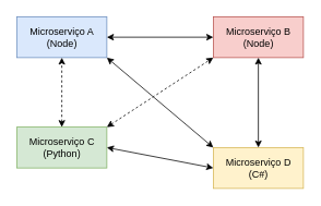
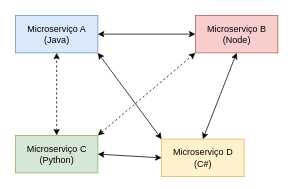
- <mxCell id="2" value="Microserviço A&lt;br&gt;(Node)" style="html=1;fillColor=#dae8fc;strokeColor=#6c8ebf;" vertex="1" parent="1"><mxGeometry x="20" y="20" width="110" height="50" as="geometry" /></mxCell>
+ <mxCell id="2" value="Microserviço A&lt;br&gt;(Java)" style="html=1;fillColor=#dae8fc;strokeColor=#6c8ebf;" vertex="1" parent="1"><mxGeometry x="20" y="20" width="110" height="50" as="geometry" /></mxCell>
- <mxCell id="4" value="Microserviço C&lt;br&gt;(Python)" style="html=1;fillColor=#d5e8d4;strokeColor=#82b366;" vertex="1" parent="1"><mxGeometry x="20" y="155" width="110" height="50" as="geometry" /></mxCell>
+ <mxCell id="4" value="Microserviço C&lt;br&gt;(Python)" style="html=1;fillColor=#d5e8d4;strokeColor=#82b366;" vertex="1" parent="1"><mxGeometry x="20" y="180" width="110" height="50" as="geometry" /></mxCell>
- <mxCell id="5" value="Microserviço D&lt;br&gt;(C#)" style="html=1;fillColor=#fff2cc;strokeColor=#d6b656;" vertex="1" parent="1"><mxGeometry x="260" y="180" width="110" height="50" as="geometry" /></mxCell>
+ <mxCell id="5" value="Microserviço D&lt;br&gt;(C#)" style="html=1;fillColor=#fff2cc;strokeColor=#d6b656;" vertex="1" parent="1"><mxGeometry x="215" y="185" width="110" height="50" as="geometry" /></mxCell>
